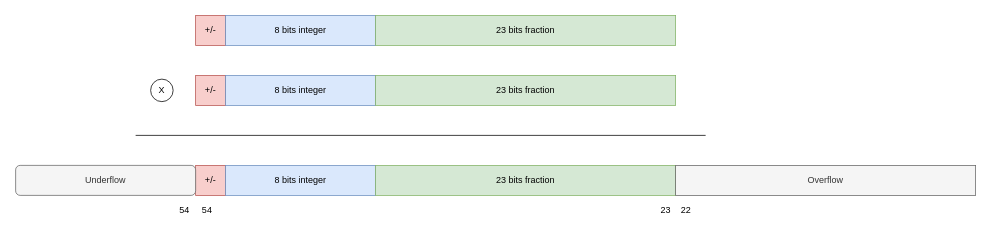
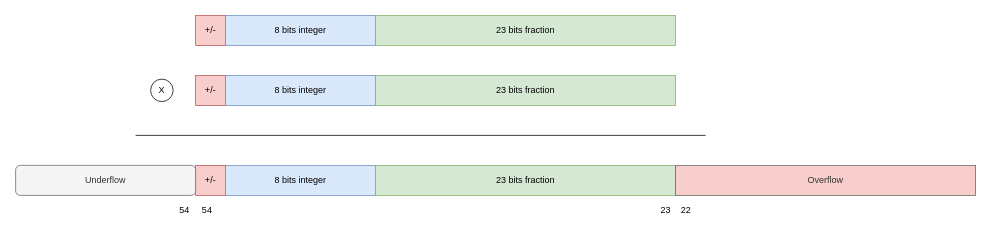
- <mxCell id="14" value="Overflow" style="rounded=0;whiteSpace=wrap;html=1;fillColor=#f5f5f5;fontColor=#333333;strokeColor=#666666;" vertex="1" parent="1"><mxGeometry x="900" y="220" width="400" height="40" as="geometry" /></mxCell>
+ <mxCell id="14" value="Overflow" style="rounded=0;whiteSpace=wrap;html=1;fillColor=#f8cecc;fontColor=#333333;strokeColor=#666666;" vertex="1" parent="1"><mxGeometry x="900" y="220" width="400" height="40" as="geometry" /></mxCell>
